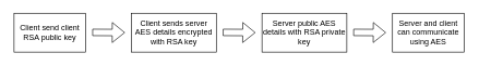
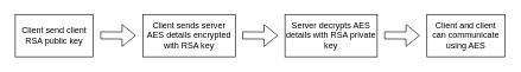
- <mxCell id="5" value="Server public AES details with RSA private key" style="rounded=0;whiteSpace=wrap;html=1;fillColor=default;" vertex="1" parent="1"><mxGeometry x="400" y="20" width="130" height="60" as="geometry" /></mxCell>
+ <mxCell id="5" value="Server decrypts AES details with RSA private key" style="rounded=0;whiteSpace=wrap;html=1;fillColor=default;" vertex="1" parent="1"><mxGeometry x="400" y="20" width="130" height="60" as="geometry" /></mxCell>
- <mxCell id="6" value="Server and client can communicate using AES" style="rounded=0;whiteSpace=wrap;html=1;" vertex="1" parent="1"><mxGeometry x="600" y="20" width="110" height="60" as="geometry" /></mxCell>
+ <mxCell id="6" value="Client and client can communicate using AES" style="rounded=0;whiteSpace=wrap;html=1;" vertex="1" parent="1"><mxGeometry x="600" y="20" width="110" height="60" as="geometry" /></mxCell>
